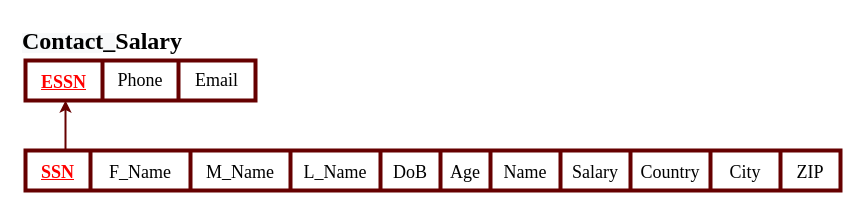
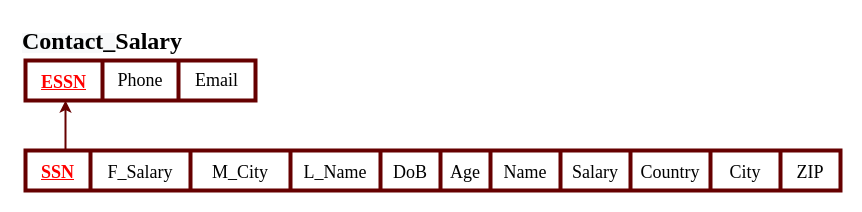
- <mxCell id="5" value="&lt;font style=&quot;font-size: 18px;&quot; face=&quot;Times New Roman&quot;&gt;F_Name&lt;/font&gt;" style="shape=partialRectangle;html=1;whiteSpace=wrap;connectable=0;overflow=hidden;fillColor=none;top=0;left=0;bottom=0;right=0;pointerEvents=1;fontSize=24;fontColor=#000000;strokeWidth=4;strokeColor=#660000;" parent="3" vertex="1"><mxGeometry x="65" width="100" height="40" as="geometry"><mxRectangle width="100" height="40" as="alternateBounds" /></mxGeometry></mxCell>
+ <mxCell id="5" value="&lt;font style=&quot;font-size: 18px;&quot; face=&quot;Times New Roman&quot;&gt;F_Salary&lt;/font&gt;" style="shape=partialRectangle;html=1;whiteSpace=wrap;connectable=0;overflow=hidden;fillColor=none;top=0;left=0;bottom=0;right=0;pointerEvents=1;fontSize=24;fontColor=#000000;strokeWidth=4;strokeColor=#660000;" parent="3" vertex="1"><mxGeometry x="65" width="100" height="40" as="geometry"><mxRectangle width="100" height="40" as="alternateBounds" /></mxGeometry></mxCell>
- <mxCell id="6" value="&lt;font face=&quot;Times New Roman&quot; style=&quot;font-size: 18px;&quot;&gt;M_Name&lt;/font&gt;" style="shape=partialRectangle;html=1;whiteSpace=wrap;connectable=0;overflow=hidden;fillColor=none;top=0;left=0;bottom=0;right=0;pointerEvents=1;fontSize=24;fontColor=#000000;strokeWidth=4;strokeColor=#660000;" parent="3" vertex="1"><mxGeometry x="165" width="100" height="40" as="geometry"><mxRectangle width="100" height="40" as="alternateBounds" /></mxGeometry></mxCell>
+ <mxCell id="6" value="&lt;font face=&quot;Times New Roman&quot; style=&quot;font-size: 18px;&quot;&gt;M_City&lt;/font&gt;" style="shape=partialRectangle;html=1;whiteSpace=wrap;connectable=0;overflow=hidden;fillColor=none;top=0;left=0;bottom=0;right=0;pointerEvents=1;fontSize=24;fontColor=#000000;strokeWidth=4;strokeColor=#660000;" parent="3" vertex="1"><mxGeometry x="165" width="100" height="40" as="geometry"><mxRectangle width="100" height="40" as="alternateBounds" /></mxGeometry></mxCell>
